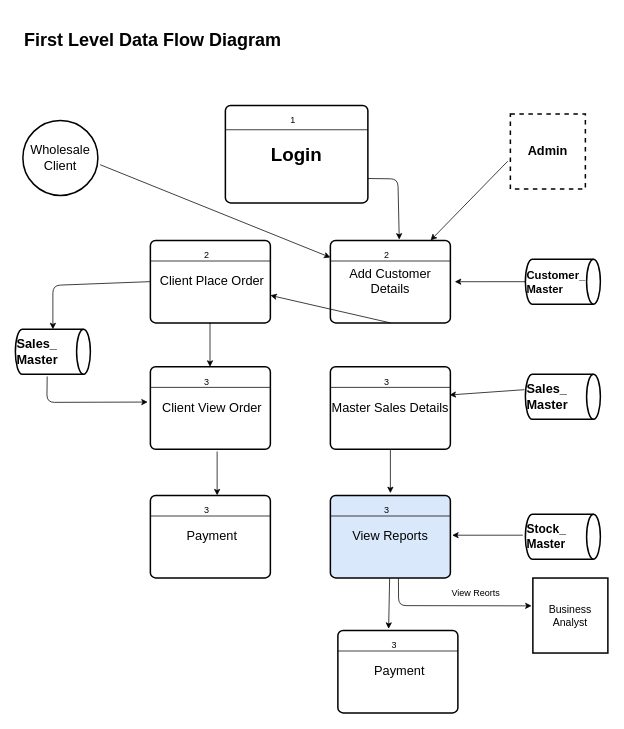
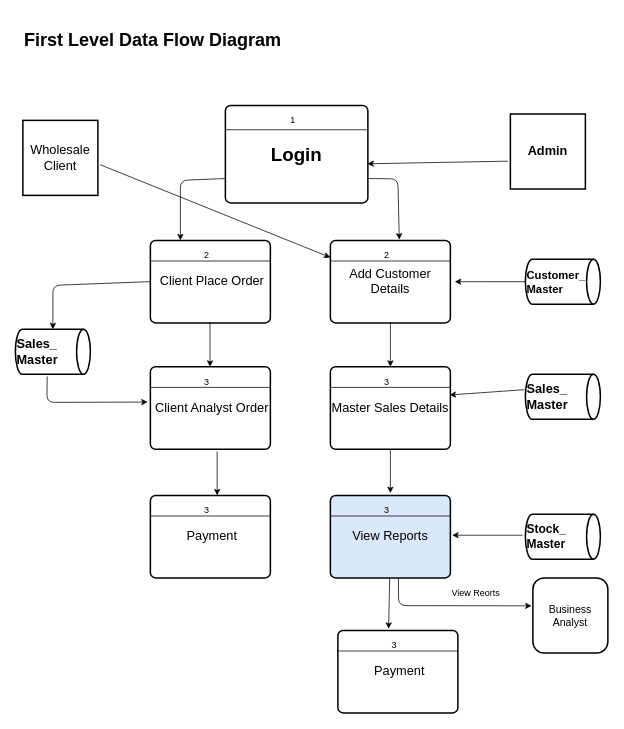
- <mxCell id="22" value="&lt;div style=&quot;font-size: 17px&quot; align=&quot;center&quot;&gt;&lt;b&gt;Admin&lt;/b&gt;&lt;/div&gt;" style="strokeWidth=2;whiteSpace=wrap;html=1;align=center;fontSize=14;dashed=1;" vertex="1" parent="1"><mxGeometry x="680" y="151.5" width="100" height="100" as="geometry" /></mxCell>
+ <mxCell id="22" value="&lt;div style=&quot;font-size: 17px&quot; align=&quot;center&quot;&gt;&lt;b&gt;Admin&lt;/b&gt;&lt;/div&gt;" style="strokeWidth=2;whiteSpace=wrap;html=1;align=center;fontSize=14;" vertex="1" parent="1"><mxGeometry x="680" y="151.5" width="100" height="100" as="geometry" /></mxCell>
- <mxCell id="23" value="&lt;div style=&quot;font-size: 17px&quot;&gt;&lt;font style=&quot;font-size: 17px&quot;&gt;Wholesale&lt;/font&gt;&lt;/div&gt;&lt;div style=&quot;font-size: 17px&quot; align=&quot;center&quot;&gt;&lt;font style=&quot;font-size: 17px&quot;&gt;Client&lt;/font&gt;&lt;/div&gt;" style="ellipse;strokeWidth=2;whiteSpace=wrap;html=1;align=center;fontSize=14;" vertex="1" parent="1"><mxGeometry x="30" y="160" width="100" height="100" as="geometry" /></mxCell>
+ <mxCell id="23" value="&lt;div style=&quot;font-size: 17px&quot;&gt;&lt;font style=&quot;font-size: 17px&quot;&gt;Wholesale&lt;/font&gt;&lt;/div&gt;&lt;div style=&quot;font-size: 17px&quot; align=&quot;center&quot;&gt;&lt;font style=&quot;font-size: 17px&quot;&gt;Client&lt;/font&gt;&lt;/div&gt;" style="strokeWidth=2;whiteSpace=wrap;html=1;align=center;fontSize=14;" vertex="1" parent="1"><mxGeometry x="30" y="160" width="100" height="100" as="geometry" /></mxCell>
+ <mxCell id="11" value="" style="endArrow=classic;html=1;entryX=0.25;entryY=0;entryDx=0;entryDy=0;exitX=0;exitY=0.75;exitDx=0;exitDy=0;" edge="1" parent="1" source="2" target="5"><mxGeometry width="50" height="50" relative="1" as="geometry"><mxPoint x="290" y="240" as="sourcePoint" /><mxPoint x="260" y="230" as="targetPoint" /><Array as="points"><mxPoint x="240" y="240" /></Array></mxGeometry></mxCell>
- <mxCell id="42" value="" style="endArrow=classic;html=1;exitX=-0.035;exitY=0.629;exitDx=0;exitDy=0;exitPerimeter=0;" edge="1" parent="1" source="22" target="8"><mxGeometry width="50" height="50" relative="1" as="geometry"><mxPoint x="560" y="210" as="sourcePoint" /><mxPoint x="495" y="213" as="targetPoint" /></mxGeometry></mxCell>
+ <mxCell id="42" value="" style="endArrow=classic;html=1;exitX=-0.035;exitY=0.629;exitDx=0;exitDy=0;exitPerimeter=0;entryX=0.997;entryY=0.599;entryDx=0;entryDy=0;entryPerimeter=0;" edge="1" parent="1" source="22" target="2"><mxGeometry width="50" height="50" relative="1" as="geometry"><mxPoint x="560" y="210" as="sourcePoint" /><mxPoint x="495" y="213" as="targetPoint" /></mxGeometry></mxCell>
- <mxCell id="16" value="" style="endArrow=classic;html=1;exitX=0.5;exitY=1;exitDx=0;exitDy=0;" edge="1" parent="1" source="8" target="5"><mxGeometry width="50" height="50" relative="1" as="geometry"><mxPoint x="485" y="480" as="sourcePoint" /><mxPoint x="540" y="480" as="targetPoint" /></mxGeometry></mxCell>
+ <mxCell id="16" value="" style="endArrow=classic;html=1;exitX=0.5;exitY=1;exitDx=0;exitDy=0;entryX=0.5;entryY=0;entryDx=0;entryDy=0;" edge="1" parent="1" source="8" target="13"><mxGeometry width="50" height="50" relative="1" as="geometry"><mxPoint x="485" y="480" as="sourcePoint" /><mxPoint x="540" y="480" as="targetPoint" /></mxGeometry></mxCell>
- <mxCell id="31" value="&lt;font style=&quot;font-size: 17px&quot;&gt;&amp;nbsp;Client View Order&lt;/font&gt;" style="rounded=1;whiteSpace=wrap;html=1;absoluteArcSize=1;arcSize=14;strokeWidth=2;" vertex="1" parent="1"><mxGeometry x="200" y="488.5" width="160" height="110" as="geometry" /></mxCell>
+ <mxCell id="31" value="&lt;font style=&quot;font-size: 17px&quot;&gt;&amp;nbsp;Client Analyst Order&lt;/font&gt;" style="rounded=1;whiteSpace=wrap;html=1;absoluteArcSize=1;arcSize=14;strokeWidth=2;" vertex="1" parent="1"><mxGeometry x="200" y="488.5" width="160" height="110" as="geometry" /></mxCell>
- <mxCell id="21" value="Business Analyst" style="strokeWidth=2;whiteSpace=wrap;html=1;align=center;fontSize=14;" vertex="1" parent="1"><mxGeometry x="710" y="770.206" width="100" height="100" as="geometry" /></mxCell>
+ <mxCell id="21" value="Business Analyst" style="strokeWidth=2;whiteSpace=wrap;html=1;align=center;fontSize=14;rounded=1;" vertex="1" parent="1"><mxGeometry x="710" y="770.206" width="100" height="100" as="geometry" /></mxCell>
